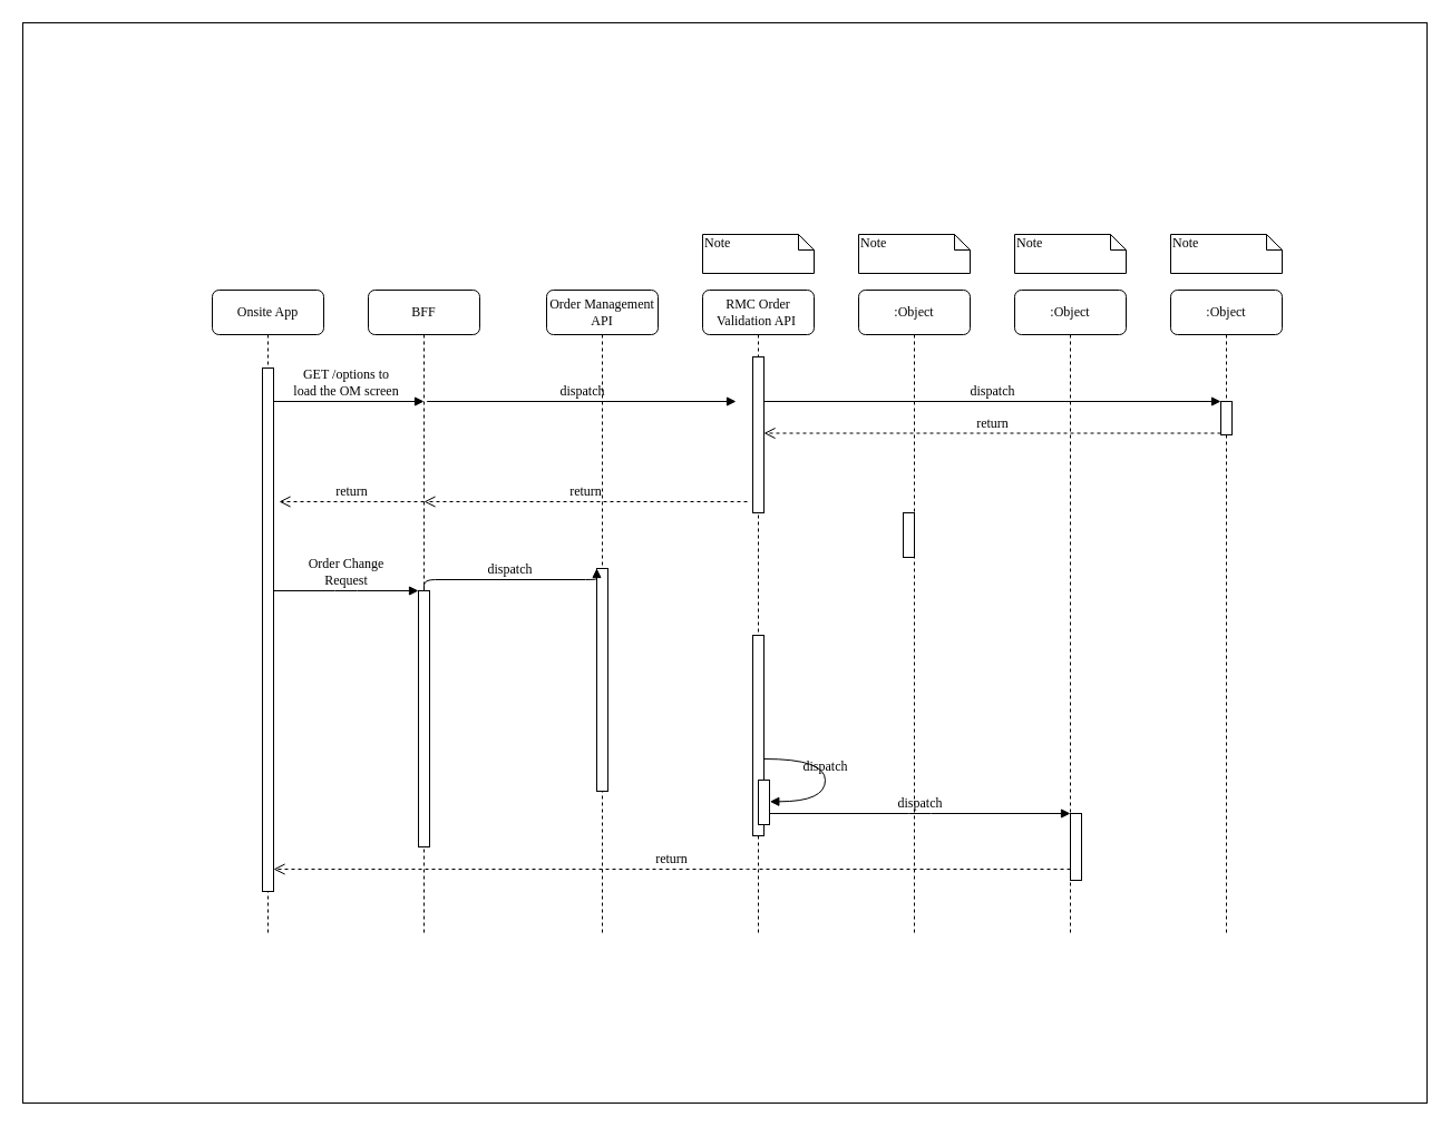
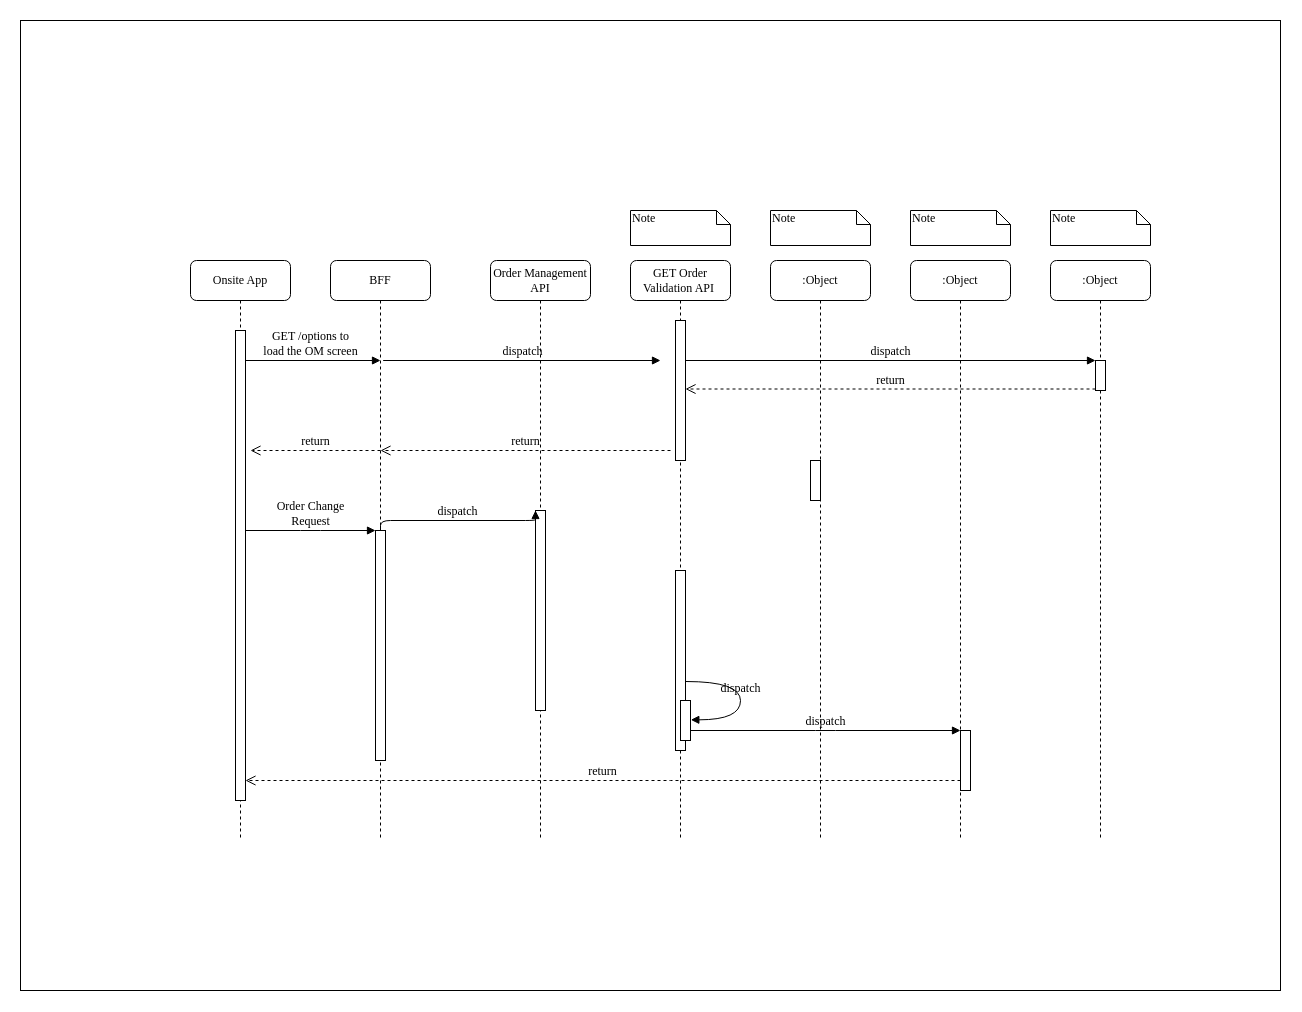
- <mxCell id="9" value="RMC Order Validation API&amp;nbsp;" style="shape=umlLifeline;perimeter=lifelinePerimeter;whiteSpace=wrap;html=1;container=1;collapsible=0;recursiveResize=0;outlineConnect=0;rounded=1;shadow=0;comic=0;labelBackgroundColor=none;strokeWidth=1;fontFamily=Verdana;fontSize=12;align=center;" vertex="1" parent="1"><mxGeometry x="630" y="260" width="100" height="580" as="geometry" /></mxCell>
+ <mxCell id="9" value="GET Order Validation API&amp;nbsp;" style="shape=umlLifeline;perimeter=lifelinePerimeter;whiteSpace=wrap;html=1;container=1;collapsible=0;recursiveResize=0;outlineConnect=0;rounded=1;shadow=0;comic=0;labelBackgroundColor=none;strokeWidth=1;fontFamily=Verdana;fontSize=12;align=center;" vertex="1" parent="1"><mxGeometry x="630" y="260" width="100" height="580" as="geometry" /></mxCell>
